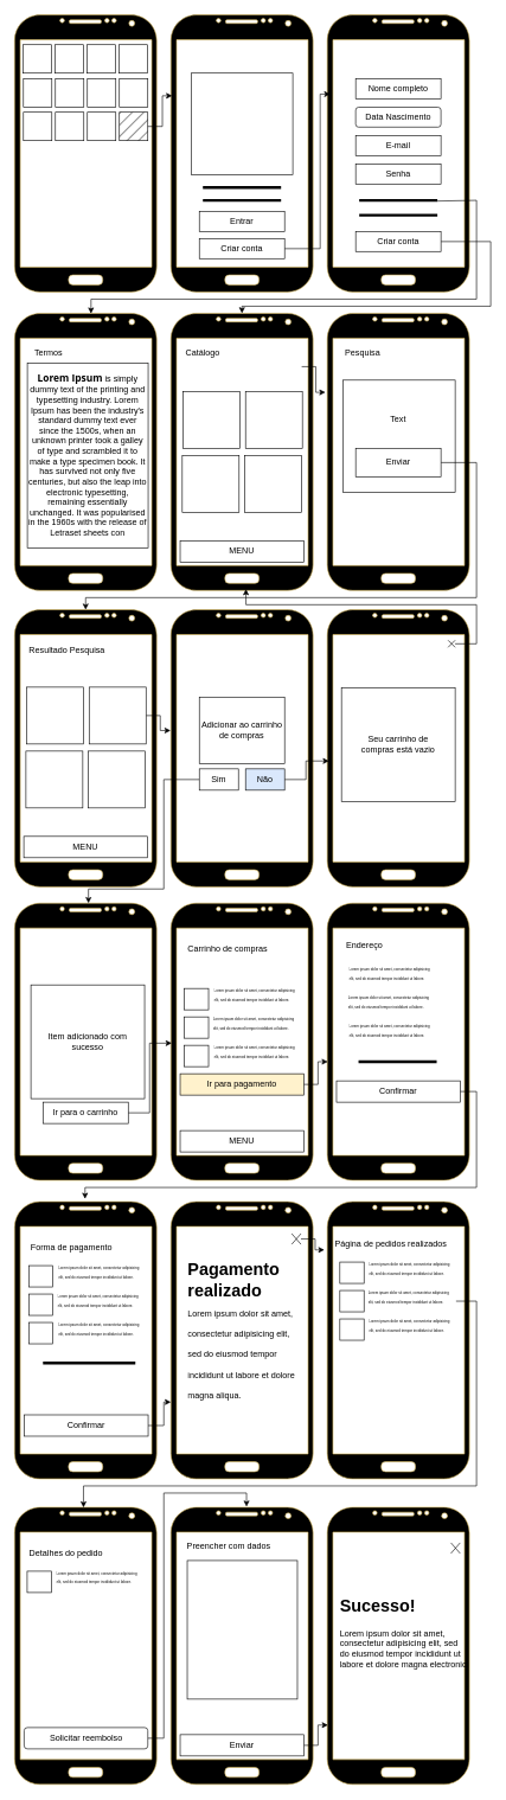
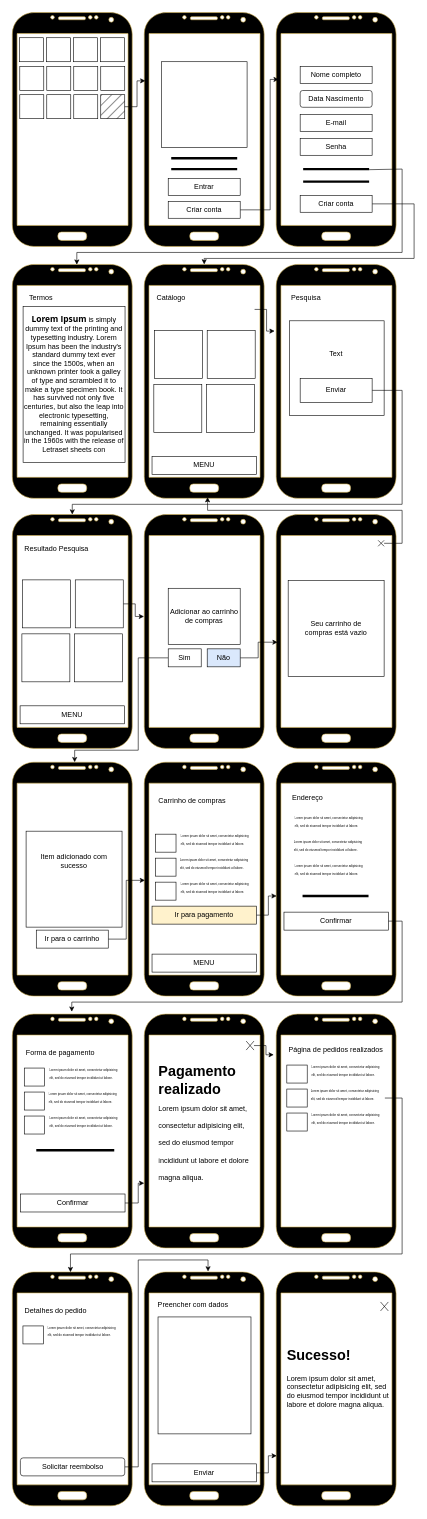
- <mxCell id="92" value="Item adicionado com sucesso" style="text;html=1;strokeColor=none;fillColor=none;align=center;verticalAlign=middle;whiteSpace=wrap;rounded=0;" vertex="1" parent="1"><mxGeometry x="58" y="1450" width="130" height="30" as="geometry" /></mxCell>
+ <mxCell id="92" value="Item adicionado com sucesso" style="text;html=1;strokeColor=none;fillColor=none;align=center;verticalAlign=middle;whiteSpace=wrap;rounded=0;" vertex="1" parent="1"><mxGeometry x="58" y="1420" width="130" height="30" as="geometry" /></mxCell>
- <mxCell id="119" value="Página de pedidos realizados" style="text;html=1;strokeColor=none;fillColor=none;align=left;verticalAlign=middle;whiteSpace=wrap;rounded=0;" vertex="1" parent="1"><mxGeometry x="468.75" y="1735" width="181.25" height="30" as="geometry" /></mxCell>
+ <mxCell id="119" value="Página de pedidos realizados" style="text;html=1;strokeColor=none;fillColor=none;align=left;verticalAlign=middle;whiteSpace=wrap;rounded=0;" vertex="1" parent="1"><mxGeometry x="478.75" y="1735" width="181.25" height="30" as="geometry" /></mxCell>
- <mxCell id="136" value="&lt;h1&gt;Sucesso!&lt;/h1&gt;&lt;p&gt;Lorem ipsum dolor sit amet, consectetur adipisicing elit, sed do eiusmod tempor incididunt ut labore et dolore magna electronic.&lt;/p&gt;" style="text;html=1;strokeColor=none;fillColor=none;spacing=5;spacingTop=-20;whiteSpace=wrap;overflow=hidden;rounded=0;" vertex="1" parent="1"><mxGeometry x="473" y="2240" width="190" height="120" as="geometry" /></mxCell>
+ <mxCell id="136" value="&lt;h1&gt;Sucesso!&lt;/h1&gt;&lt;p&gt;Lorem ipsum dolor sit amet, consectetur adipisicing elit, sed do eiusmod tempor incididunt ut labore et dolore magna aliqua.&lt;/p&gt;" style="text;html=1;strokeColor=none;fillColor=none;spacing=5;spacingTop=-20;whiteSpace=wrap;overflow=hidden;rounded=0;" vertex="1" parent="1"><mxGeometry x="473" y="2240" width="190" height="120" as="geometry" /></mxCell>
